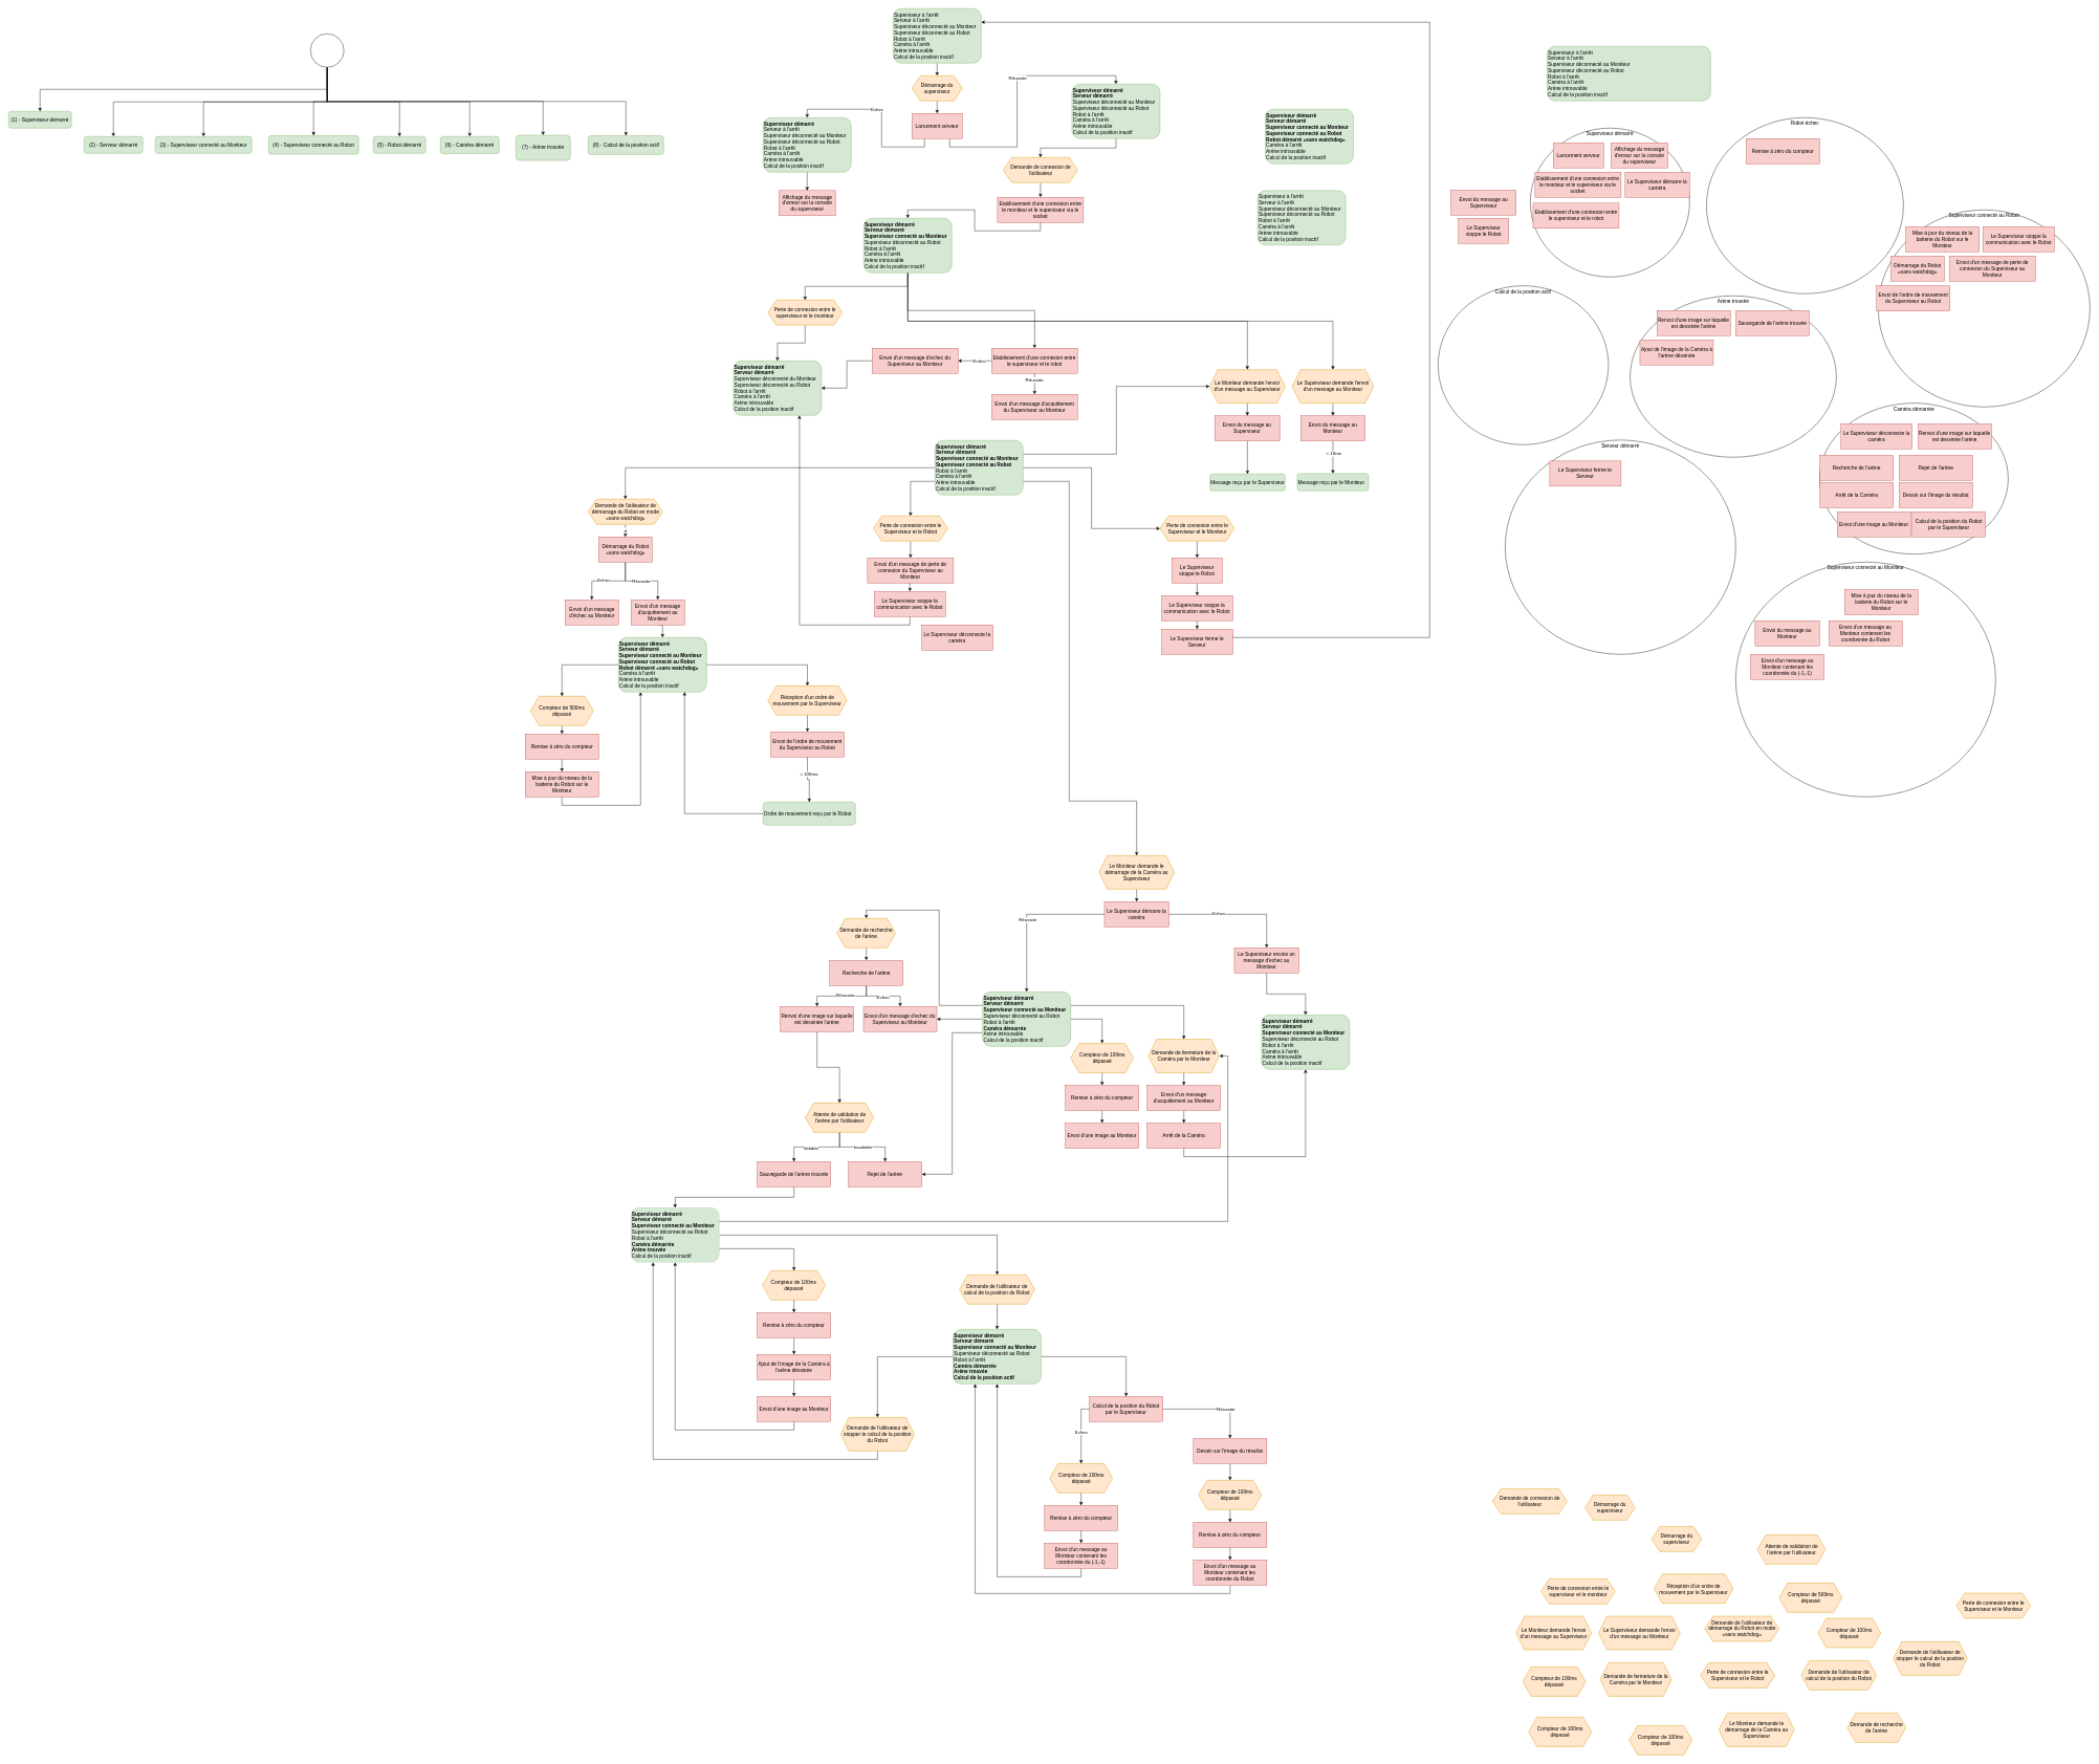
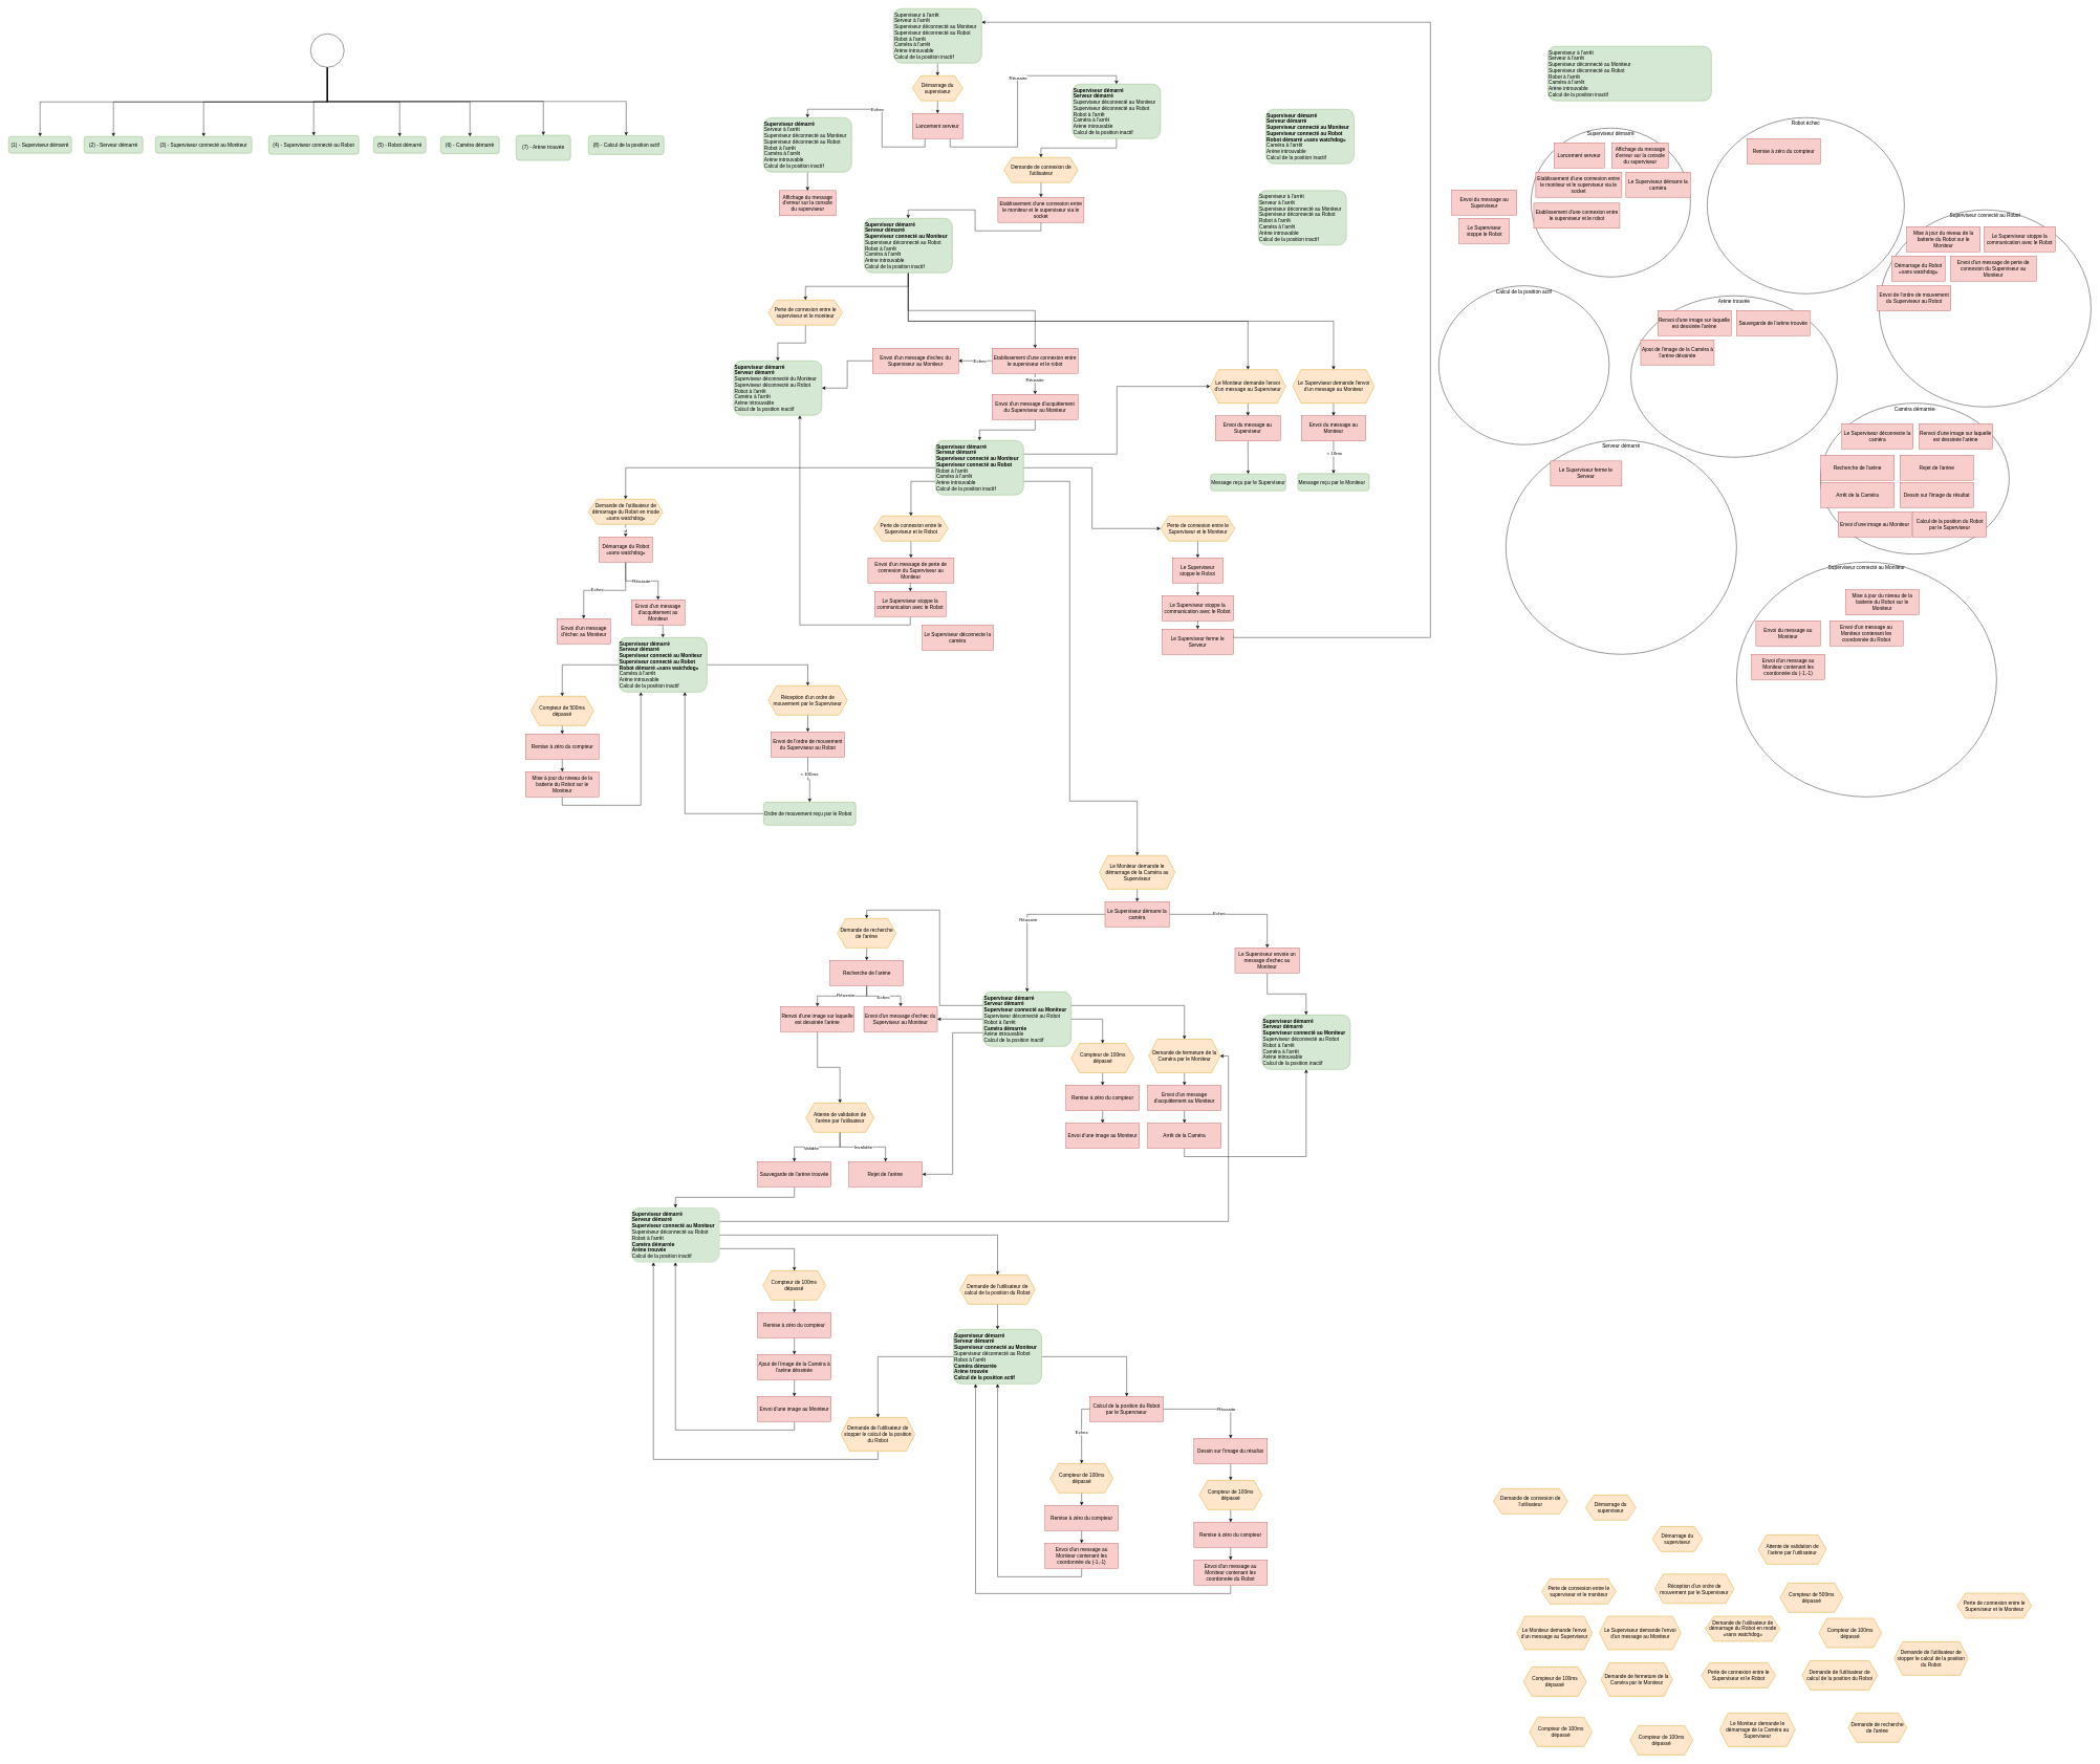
- <mxCell id="240" value="&lt;span style=&quot;&quot;&gt;(1) - Superviseur démarré&lt;/span&gt;" style="rounded=1;whiteSpace=wrap;html=1;align=center;fillColor=#d5e8d4;strokeColor=#82b366;" vertex="1" parent="1"><mxGeometry x="20" y="265" width="150" height="40" as="geometry" /></mxCell>
+ <mxCell id="240" value="&lt;span style=&quot;&quot;&gt;(1) - Superviseur démarré&lt;/span&gt;" style="rounded=1;whiteSpace=wrap;html=1;align=center;fillColor=#d5e8d4;strokeColor=#82b366;" vertex="1" parent="1"><mxGeometry x="20" y="325" width="150" height="40" as="geometry" /></mxCell>
+ <mxCell id="23" style="edgeStyle=orthogonalEdgeStyle;rounded=0;orthogonalLoop=1;jettySize=auto;html=1;exitX=0.5;exitY=1;exitDx=0;exitDy=0;entryX=0.5;entryY=0;entryDx=0;entryDy=0;" parent="1" source="24" target="159" edge="1"><mxGeometry relative="1" as="geometry" /></mxCell>
- <mxCell id="49" value="Envoi d'un message d'échec au Moniteur" style="rounded=0;whiteSpace=wrap;html=1;fillColor=#f8cecc;strokeColor=#b85450;" parent="1" vertex="1"><mxGeometry x="1347.5" y="1430" width="127.5" height="60" as="geometry" /></mxCell>
+ <mxCell id="49" value="Envoi d'un message d'échec au Moniteur" style="rounded=0;whiteSpace=wrap;html=1;fillColor=#f8cecc;strokeColor=#b85450;" parent="1" vertex="1"><mxGeometry x="1327.5" y="1475" width="127.5" height="60" as="geometry" /></mxCell>
